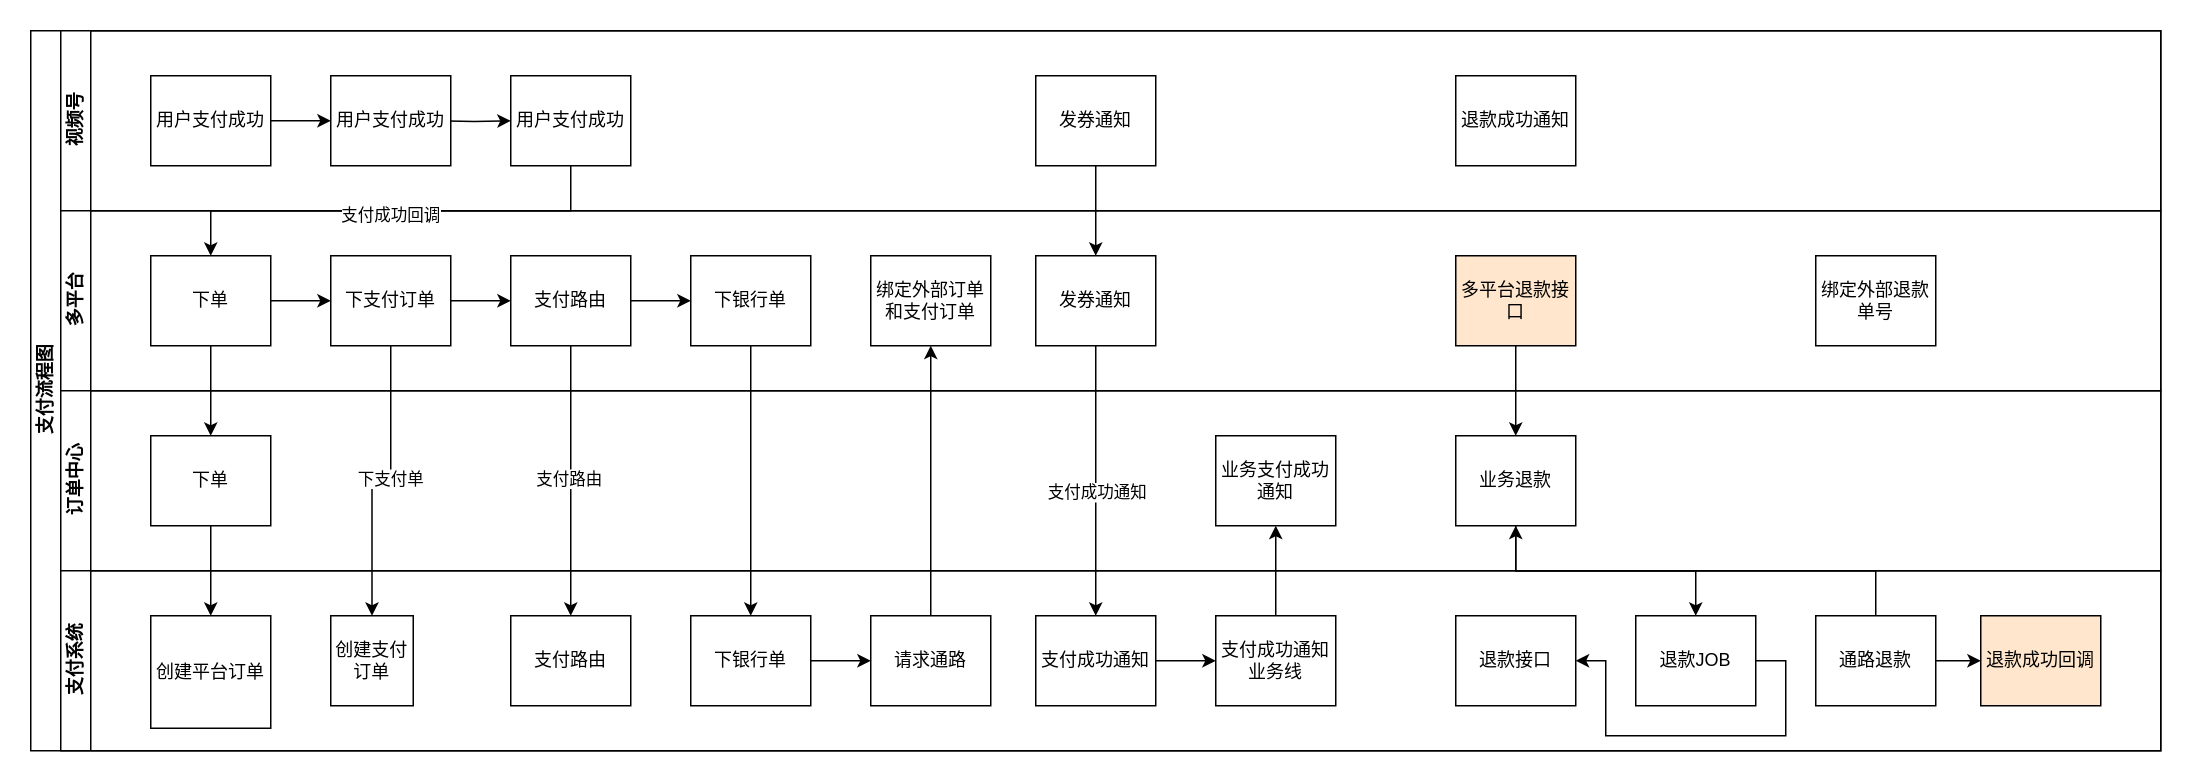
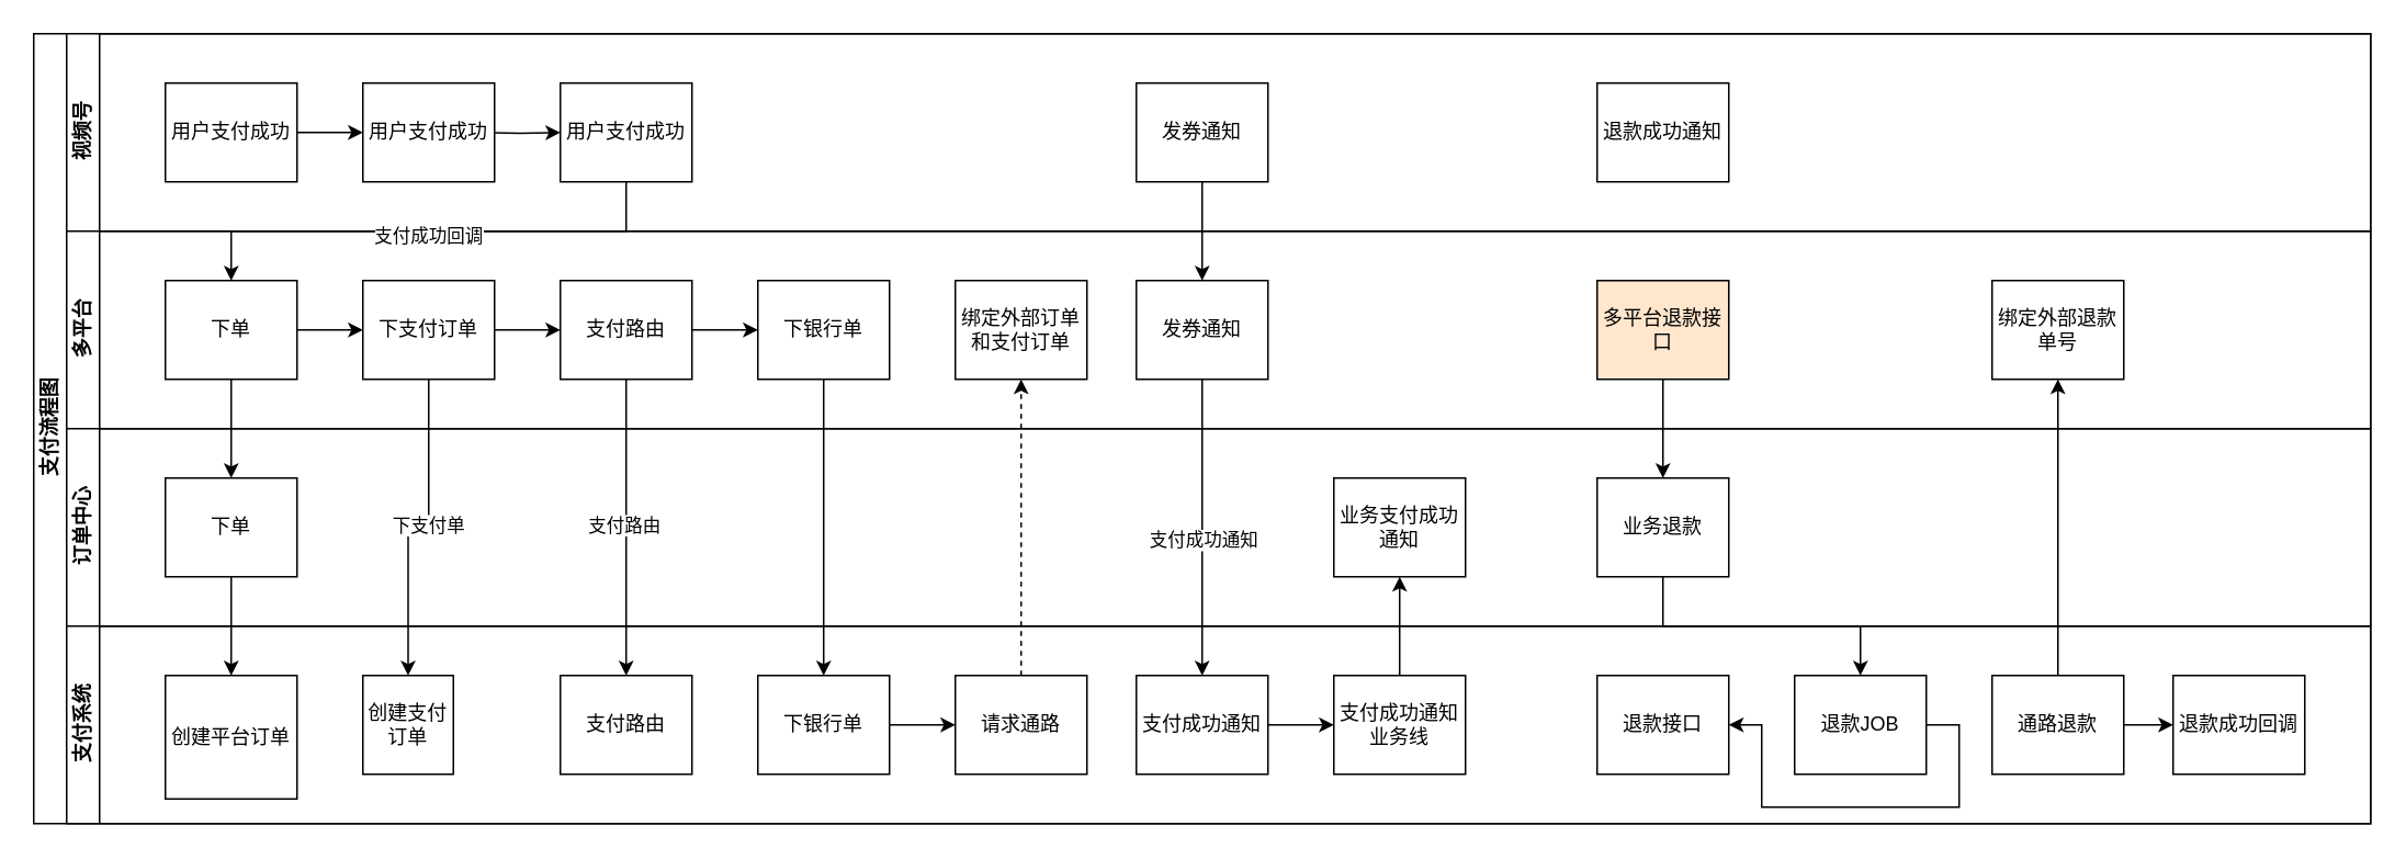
- <mxCell id="59" style="edgeStyle=orthogonalEdgeStyle;rounded=0;orthogonalLoop=1;jettySize=auto;html=1;exitX=0.5;exitY=0;exitDx=0;exitDy=0;entryX=0.5;entryY=1;entryDx=0;entryDy=0;" edge="1" parent="2" source="54" target="18"><mxGeometry relative="1" as="geometry" /></mxCell>
+ <mxCell id="59" style="edgeStyle=orthogonalEdgeStyle;rounded=0;orthogonalLoop=1;jettySize=auto;html=1;exitX=0.5;exitY=0;exitDx=0;exitDy=0;entryX=0.5;entryY=1;entryDx=0;entryDy=0;dashed=1;" edge="1" parent="2" source="54" target="18"><mxGeometry relative="1" as="geometry" /></mxCell>
- <mxCell id="60" style="edgeStyle=orthogonalEdgeStyle;rounded=0;orthogonalLoop=1;jettySize=auto;html=1;exitX=0.5;exitY=0;exitDx=0;exitDy=0;" edge="1" parent="2" source="58" target="42"><mxGeometry relative="1" as="geometry" /></mxCell>
+ <mxCell id="60" style="edgeStyle=orthogonalEdgeStyle;rounded=0;orthogonalLoop=1;jettySize=auto;html=1;exitX=0.5;exitY=0;exitDx=0;exitDy=0;entryX=0.5;entryY=1;entryDx=0;entryDy=0;" edge="1" parent="2" source="58" target="19"><mxGeometry relative="1" as="geometry" /></mxCell>
- <mxCell id="51" value="退款成功回调" style="rounded=0;whiteSpace=wrap;html=1;fontFamily=Helvetica;fontSize=12;fontColor=#000000;align=center;fillColor=#ffe6cc;" parent="31" vertex="1"><mxGeometry x="1280" y="30" width="80" height="60" as="geometry" /></mxCell>
+ <mxCell id="51" value="退款成功回调" style="rounded=0;whiteSpace=wrap;html=1;fontFamily=Helvetica;fontSize=12;fontColor=#000000;align=center;" parent="31" vertex="1"><mxGeometry x="1280" y="30" width="80" height="60" as="geometry" /></mxCell>
